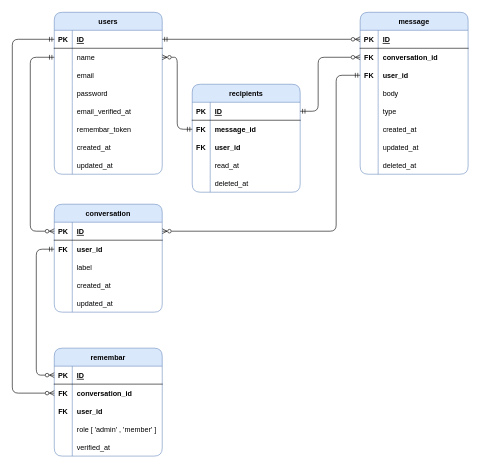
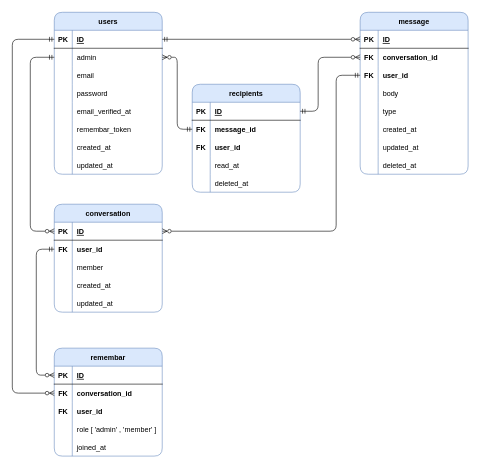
- <mxCell id="24" value="name" style="shape=partialRectangle;connectable=0;fillColor=none;top=0;left=0;bottom=0;right=0;align=left;spacingLeft=6;overflow=hidden;" parent="22" vertex="1"><mxGeometry x="30" width="150" height="30" as="geometry"><mxRectangle width="150" height="30" as="alternateBounds" /></mxGeometry></mxCell>
+ <mxCell id="24" value="admin" style="shape=partialRectangle;connectable=0;fillColor=none;top=0;left=0;bottom=0;right=0;align=left;spacingLeft=6;overflow=hidden;" parent="22" vertex="1"><mxGeometry x="30" width="150" height="30" as="geometry"><mxRectangle width="150" height="30" as="alternateBounds" /></mxGeometry></mxCell>
- <mxCell id="11" value="label" style="shape=partialRectangle;connectable=0;fillColor=none;top=0;left=0;bottom=0;right=0;align=left;spacingLeft=6;overflow=hidden;" parent="9" vertex="1"><mxGeometry x="30" width="150" height="30" as="geometry"><mxRectangle width="150" height="30" as="alternateBounds" /></mxGeometry></mxCell>
+ <mxCell id="11" value="member" style="shape=partialRectangle;connectable=0;fillColor=none;top=0;left=0;bottom=0;right=0;align=left;spacingLeft=6;overflow=hidden;" parent="9" vertex="1"><mxGeometry x="30" width="150" height="30" as="geometry"><mxRectangle width="150" height="30" as="alternateBounds" /></mxGeometry></mxCell>
- <mxCell id="58" value="verified_at" style="shape=partialRectangle;connectable=0;fillColor=none;top=0;left=0;bottom=0;right=0;align=left;spacingLeft=6;overflow=hidden;" parent="56" vertex="1"><mxGeometry x="30" width="150.0" height="30" as="geometry"><mxRectangle width="150.0" height="30" as="alternateBounds" /></mxGeometry></mxCell>
+ <mxCell id="58" value="joined_at" style="shape=partialRectangle;connectable=0;fillColor=none;top=0;left=0;bottom=0;right=0;align=left;spacingLeft=6;overflow=hidden;" parent="56" vertex="1"><mxGeometry x="30" width="150.0" height="30" as="geometry"><mxRectangle width="150.0" height="30" as="alternateBounds" /></mxGeometry></mxCell>
